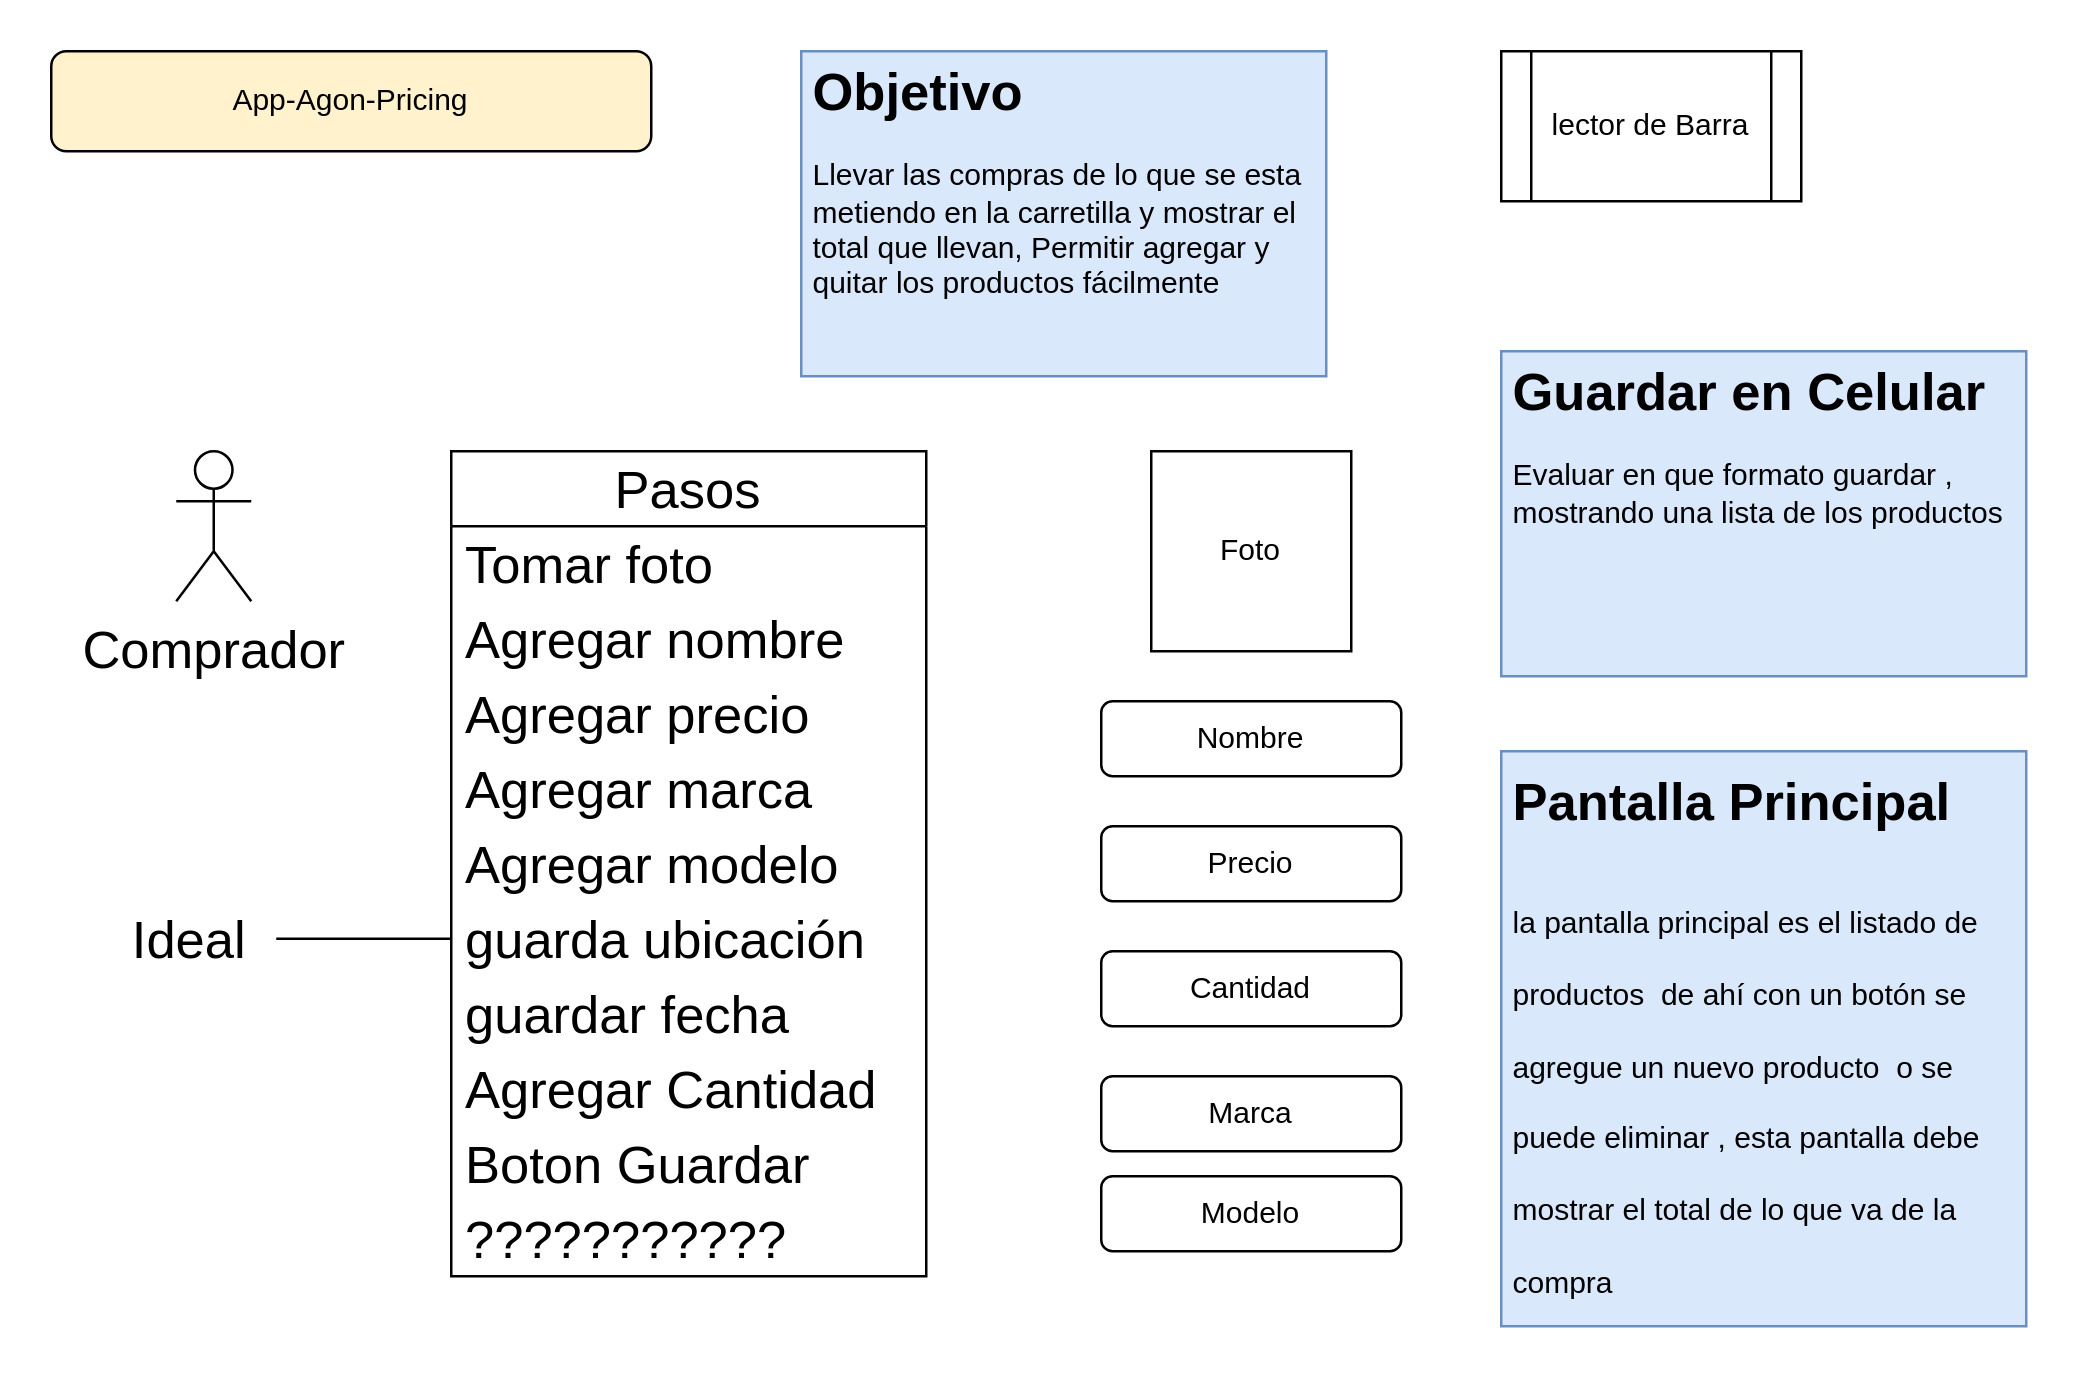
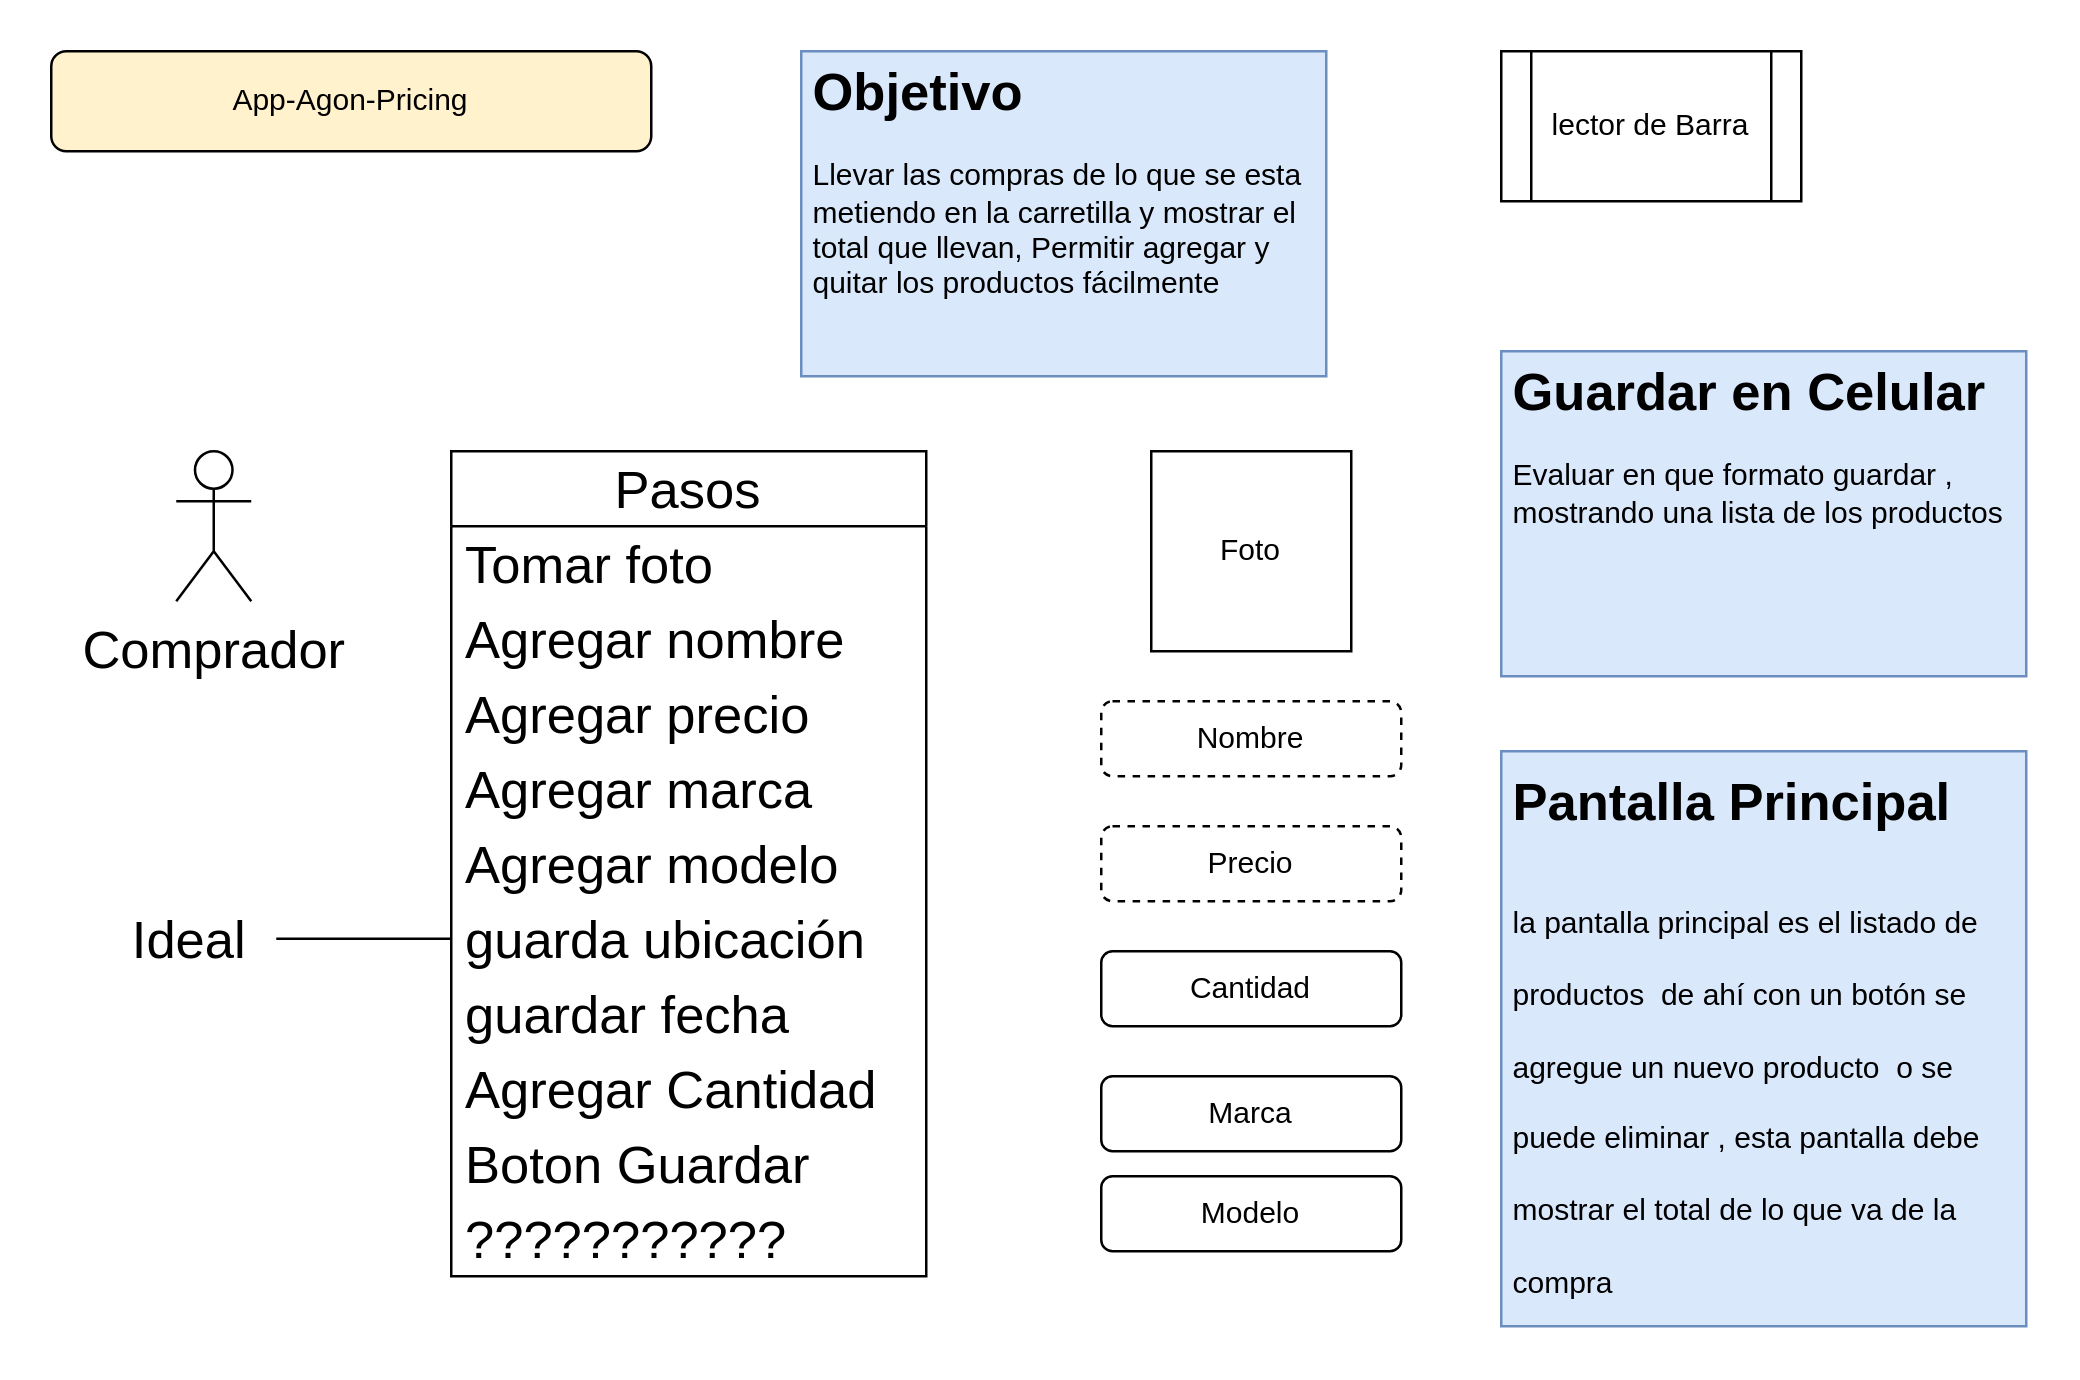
- <mxCell id="4" value="Nombre" style="rounded=1;whiteSpace=wrap;html=1;" vertex="1" parent="1"><mxGeometry x="440" y="280" width="120" height="30" as="geometry" /></mxCell>
+ <mxCell id="4" value="Nombre" style="rounded=1;whiteSpace=wrap;html=1;dashed=1;" vertex="1" parent="1"><mxGeometry x="440" y="280" width="120" height="30" as="geometry" /></mxCell>
- <mxCell id="5" value="Precio" style="rounded=1;whiteSpace=wrap;html=1;" vertex="1" parent="1"><mxGeometry x="440" y="330" width="120" height="30" as="geometry" /></mxCell>
+ <mxCell id="5" value="Precio" style="rounded=1;whiteSpace=wrap;html=1;dashed=1;" vertex="1" parent="1"><mxGeometry x="440" y="330" width="120" height="30" as="geometry" /></mxCell>
